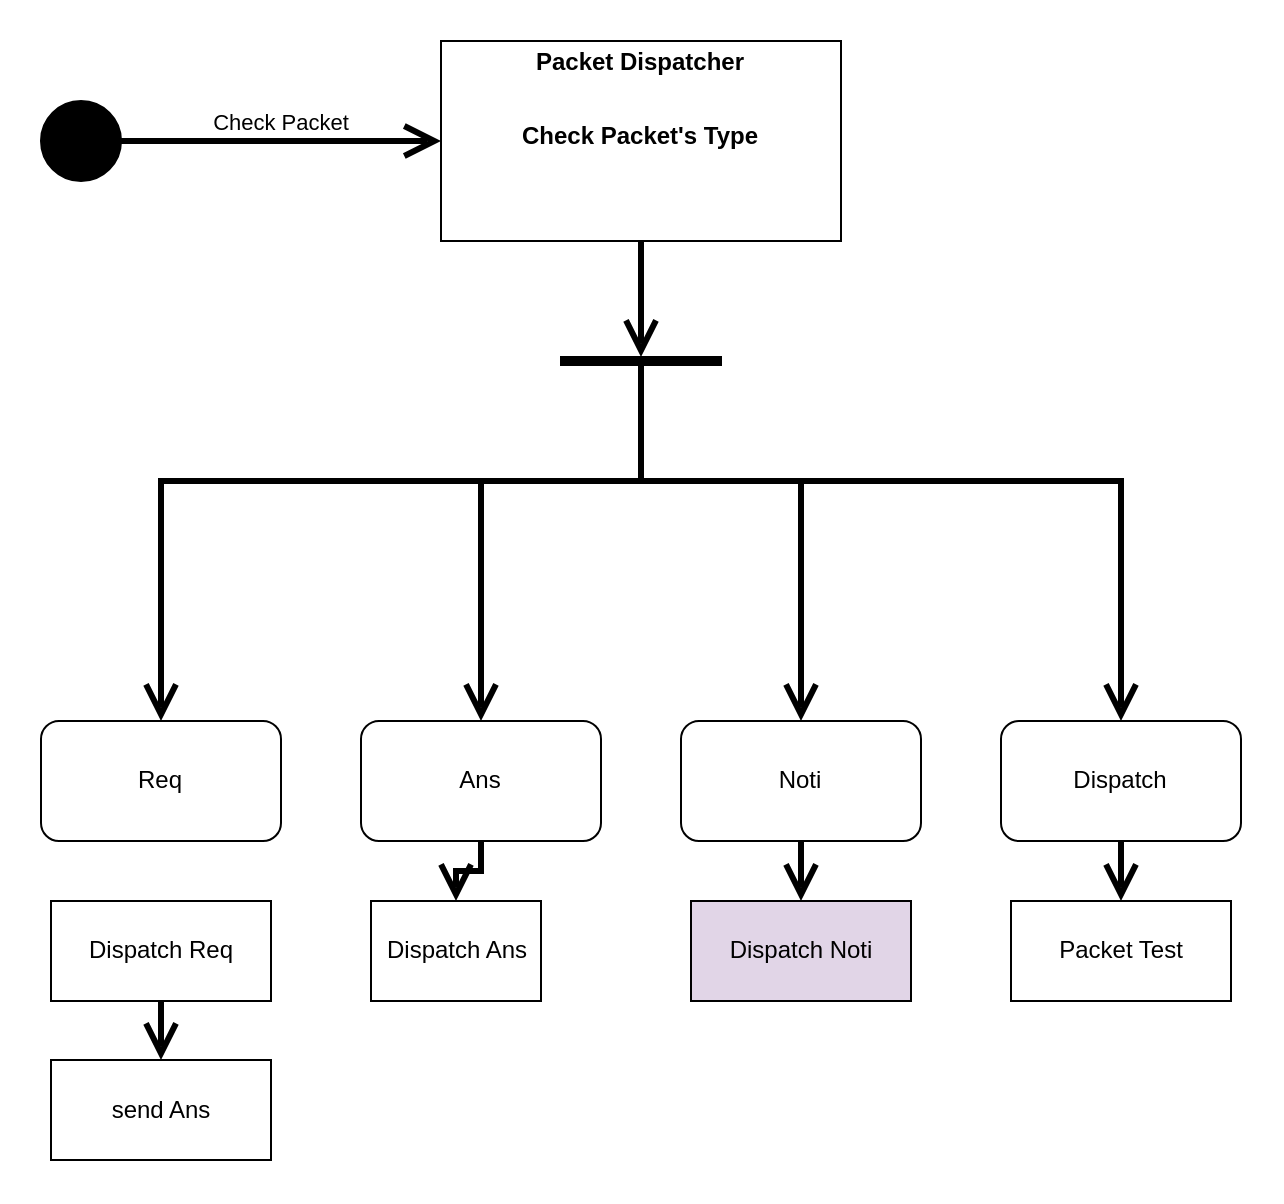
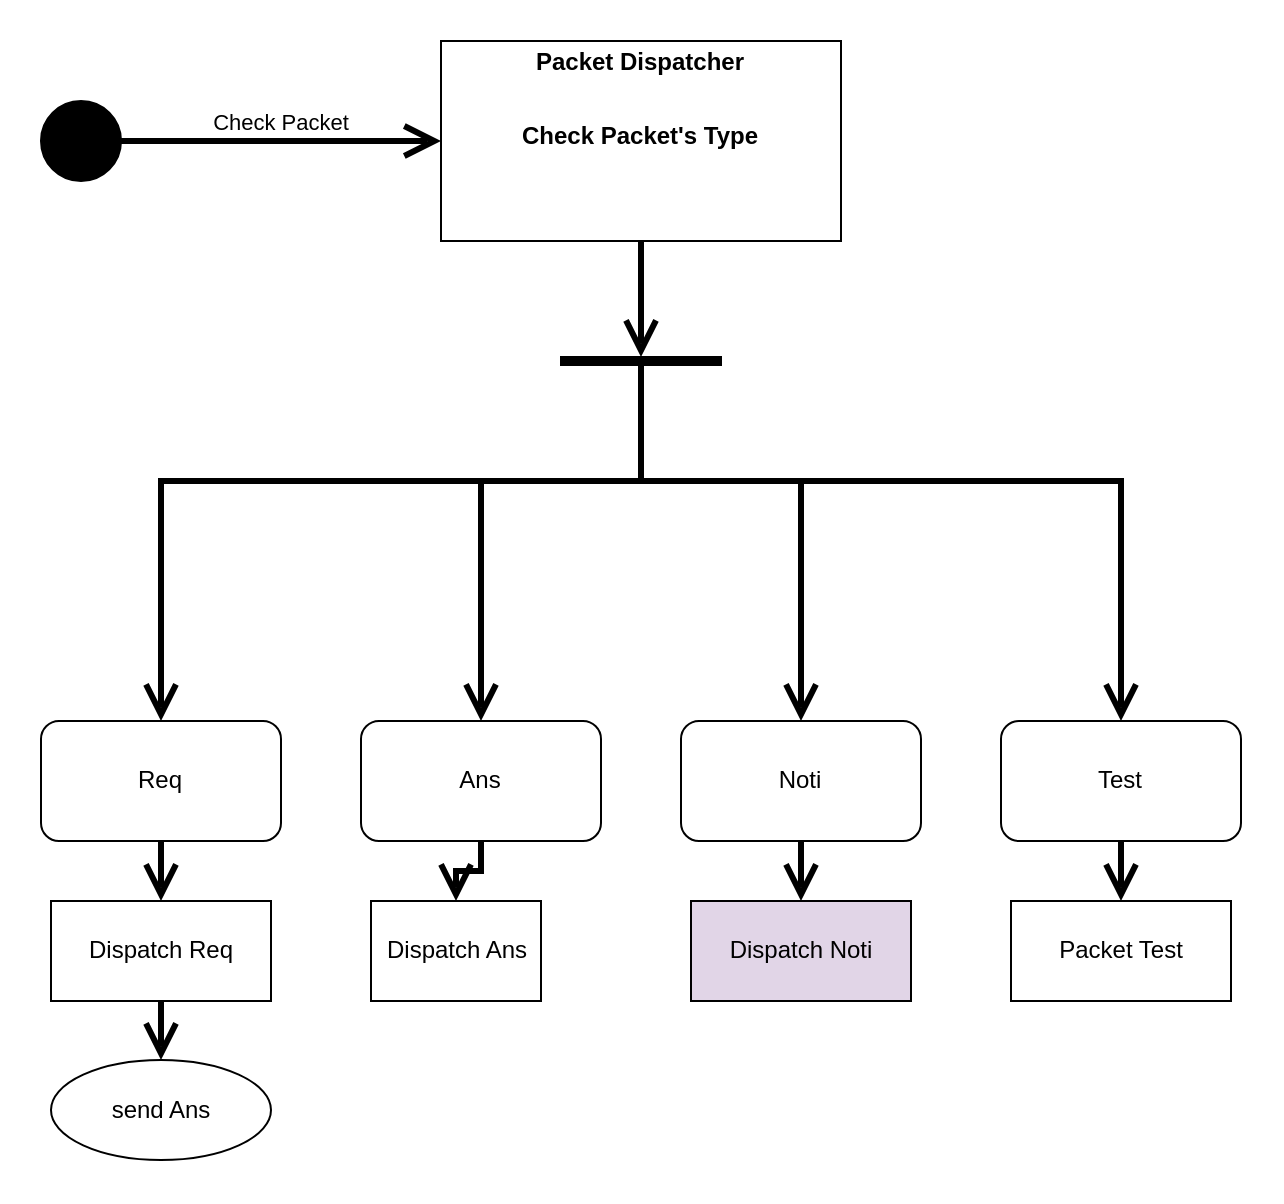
- <mxCell id="14" value="Dispatch" style="shape=rect;rounded=1;html=1;whiteSpace=wrap;align=center;" vertex="1" parent="1"><mxGeometry x="500" y="360" width="120" height="60" as="geometry" /></mxCell>
+ <mxCell id="14" value="Test" style="shape=rect;rounded=1;html=1;whiteSpace=wrap;align=center;" vertex="1" parent="1"><mxGeometry x="500" y="360" width="120" height="60" as="geometry" /></mxCell>
+ <mxCell id="19" value="" style="edgeStyle=elbowEdgeStyle;html=1;elbow=vertical;endArrow=open;rounded=0;strokeWidth=3;endSize=12;exitX=0.5;exitY=1;exitDx=0;exitDy=0;" edge="1" parent="1" source="11" target="15"><mxGeometry relative="1" as="geometry"><mxPoint x="80" y="450" as="targetPoint" /><mxPoint x="-20" y="550" as="sourcePoint" /><Array as="points" /></mxGeometry></mxCell>
- <mxCell id="23" value="send Ans" style="html=1;" vertex="1" parent="1"><mxGeometry x="25" y="529.5" width="110" height="50" as="geometry" /></mxCell>
+ <mxCell id="23" value="send Ans" style="ellipse;html=1;" vertex="1" parent="1"><mxGeometry x="25" y="529.5" width="110" height="50" as="geometry" /></mxCell>
